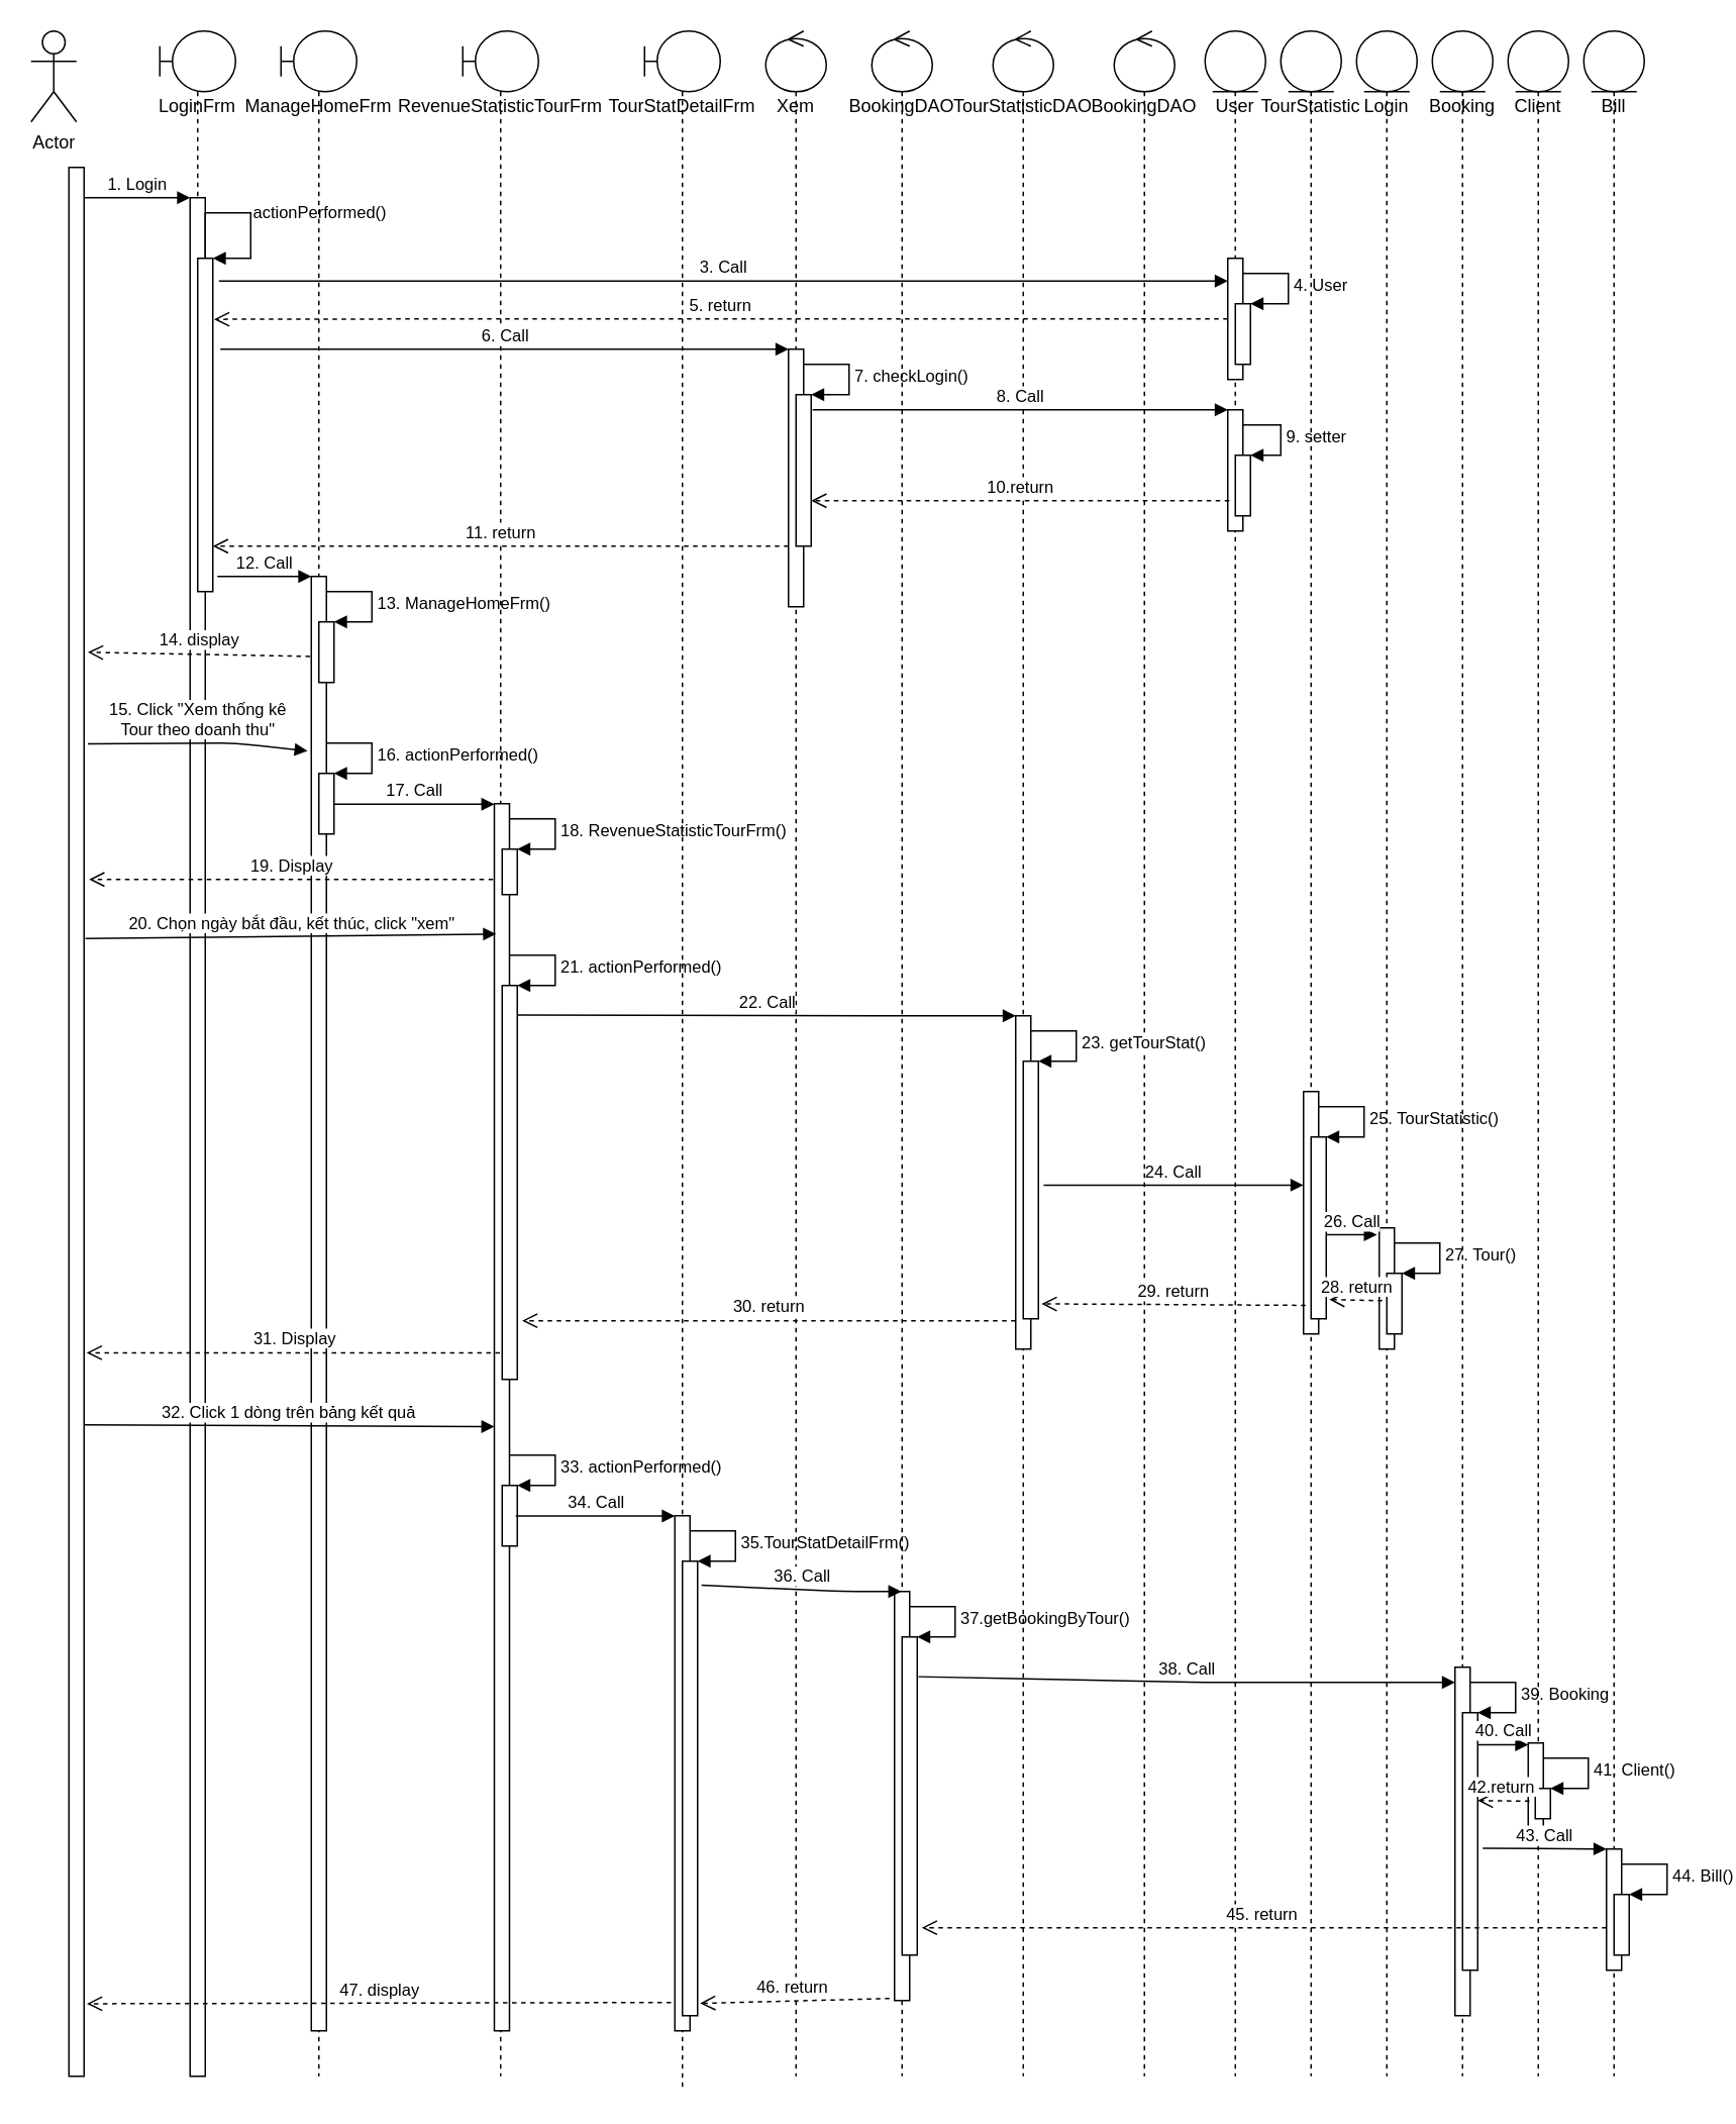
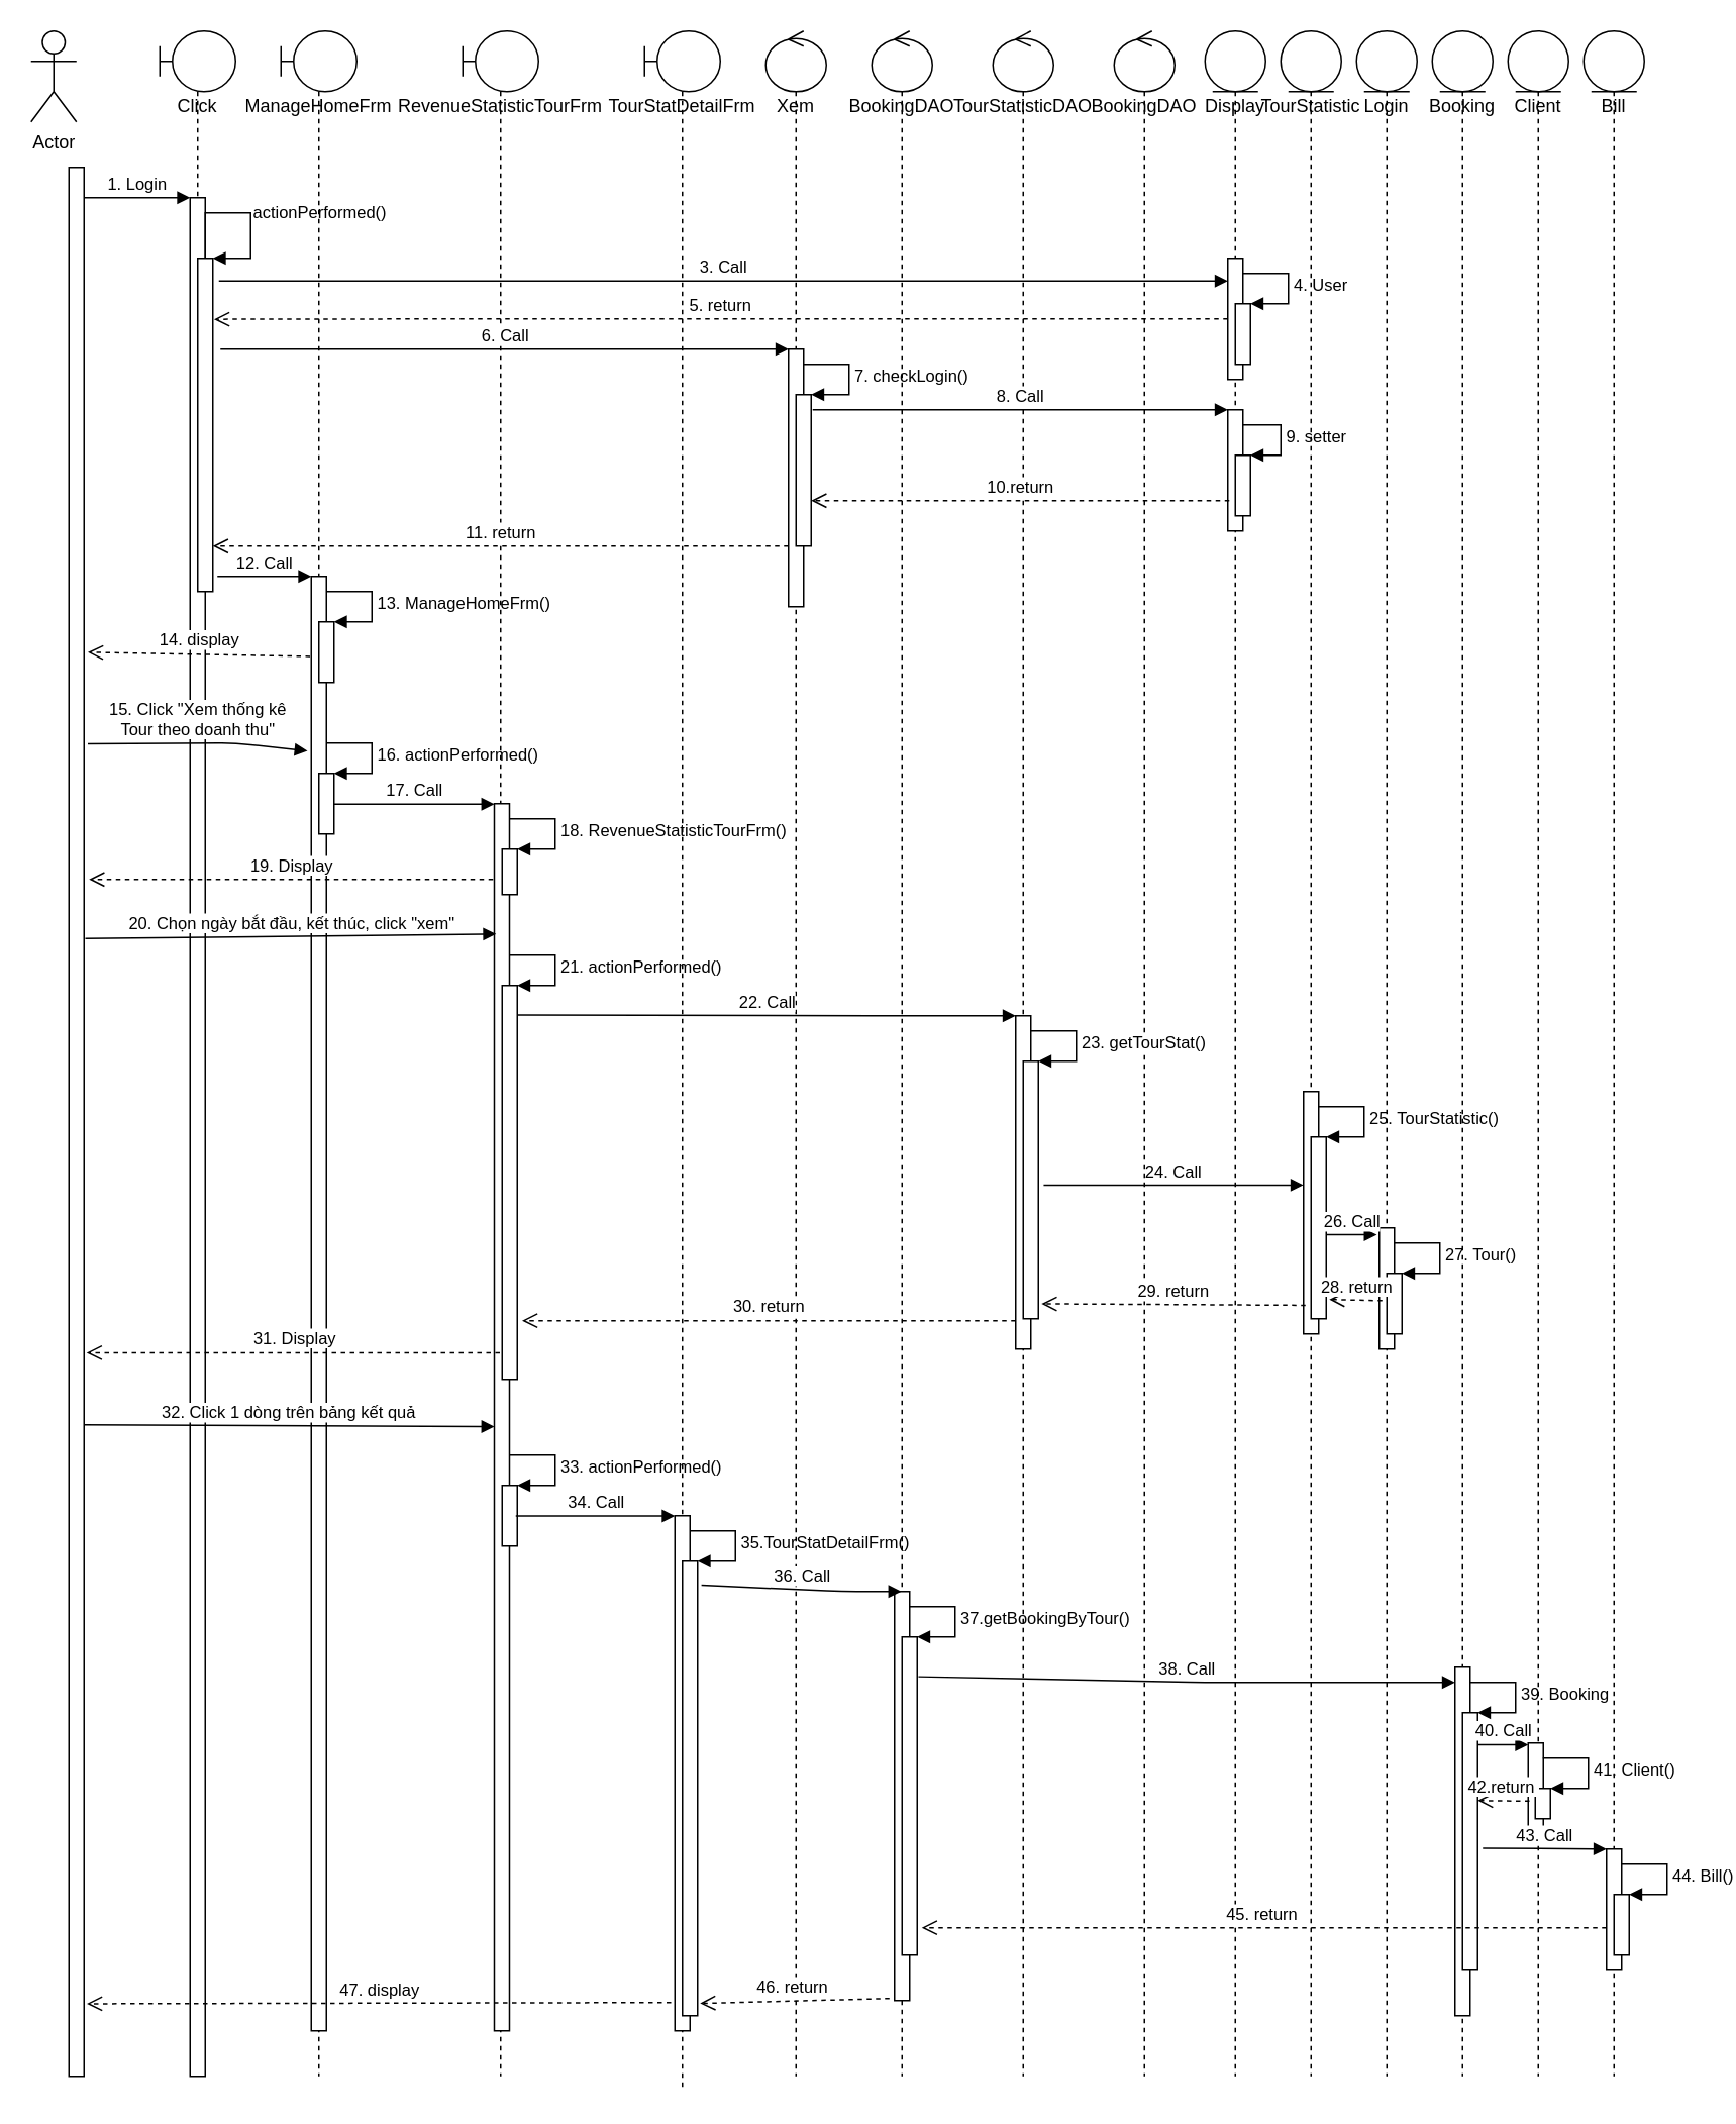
- <mxCell id="39" value="User" style="shape=umlLifeline;participant=umlEntity;perimeter=lifelinePerimeter;whiteSpace=wrap;html=1;container=1;collapsible=0;recursiveResize=0;verticalAlign=top;spacingTop=36;outlineConnect=0;" parent="1" vertex="1"><mxGeometry x="795" y="20" width="40" height="1350" as="geometry" /></mxCell>
+ <mxCell id="39" value="Display" style="shape=umlLifeline;participant=umlEntity;perimeter=lifelinePerimeter;whiteSpace=wrap;html=1;container=1;collapsible=0;recursiveResize=0;verticalAlign=top;spacingTop=36;outlineConnect=0;" parent="1" vertex="1"><mxGeometry x="795" y="20" width="40" height="1350" as="geometry" /></mxCell>
- <mxCell id="4" value="LoginFrm" style="shape=umlLifeline;participant=umlBoundary;perimeter=lifelinePerimeter;whiteSpace=wrap;html=1;container=1;collapsible=0;recursiveResize=0;verticalAlign=top;spacingTop=36;outlineConnect=0;" parent="1" vertex="1"><mxGeometry x="105" y="20" width="50" height="1350" as="geometry" /></mxCell>
+ <mxCell id="4" value="Click" style="shape=umlLifeline;participant=umlBoundary;perimeter=lifelinePerimeter;whiteSpace=wrap;html=1;container=1;collapsible=0;recursiveResize=0;verticalAlign=top;spacingTop=36;outlineConnect=0;" parent="1" vertex="1"><mxGeometry x="105" y="20" width="50" height="1350" as="geometry" /></mxCell>
